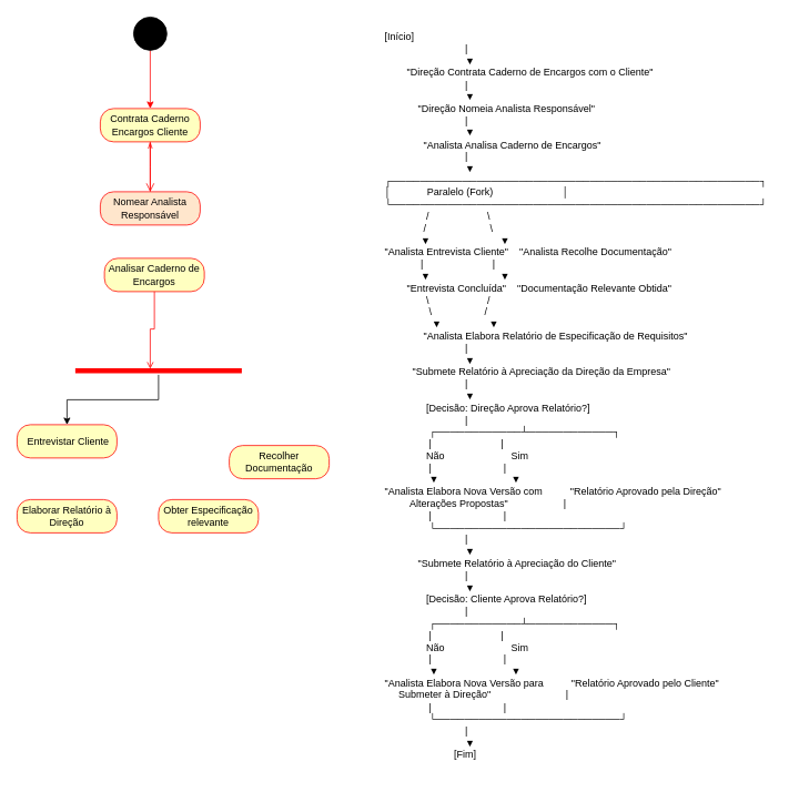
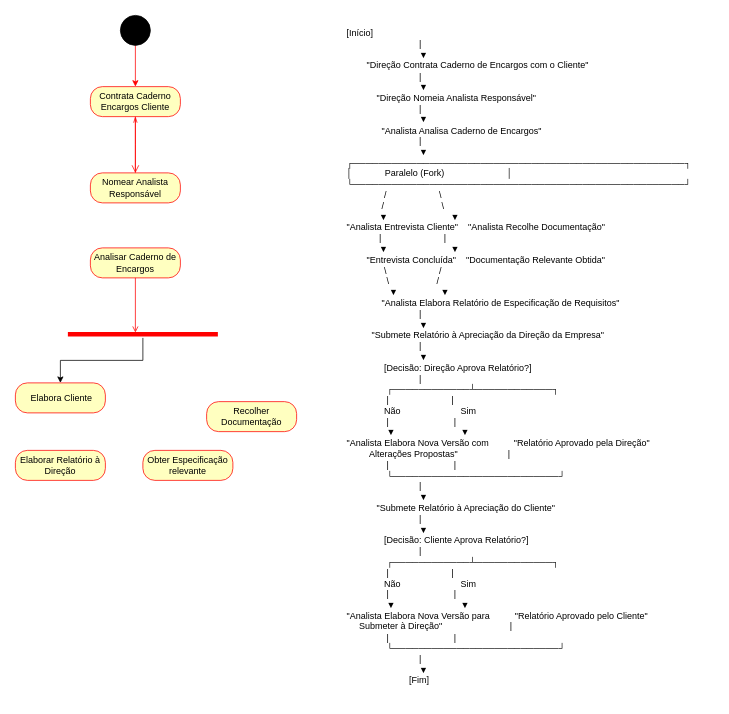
- <mxCell id="5" value="Contrata Caderno Encargos Cliente" style="rounded=1;whiteSpace=wrap;html=1;arcSize=40;fontColor=#000000;fillColor=#ffffc0;strokeColor=#ff0000;" vertex="1" parent="1"><mxGeometry x="120" y="130" width="120" height="40" as="geometry" /></mxCell>
+ <mxCell id="5" value="Contrata Caderno Encargos Cliente" style="rounded=1;whiteSpace=wrap;html=1;arcSize=40;fontColor=#000000;fillColor=#ffffc0;strokeColor=#ff0000;" vertex="1" parent="1"><mxGeometry x="120" y="115" width="120" height="40" as="geometry" /></mxCell>
- <mxCell id="8" value="Nomear Analista Responsável" style="rounded=1;whiteSpace=wrap;html=1;arcSize=40;fontColor=#000000;fillColor=#ffe6cc;strokeColor=#ff0000;" vertex="1" parent="1"><mxGeometry x="120" y="230" width="120" height="40" as="geometry" /></mxCell>
+ <mxCell id="8" value="Nomear Analista Responsável" style="rounded=1;whiteSpace=wrap;html=1;arcSize=40;fontColor=#000000;fillColor=#ffffc0;strokeColor=#ff0000;" vertex="1" parent="1"><mxGeometry x="120" y="230" width="120" height="40" as="geometry" /></mxCell>
- <mxCell id="9" value="Analisar Caderno de Encargos" style="rounded=1;whiteSpace=wrap;html=1;arcSize=40;fontColor=#000000;fillColor=#ffffc0;strokeColor=#ff0000;" vertex="1" parent="1"><mxGeometry x="125" y="310" width="120" height="40" as="geometry" /></mxCell>
+ <mxCell id="9" value="Analisar Caderno de Encargos" style="rounded=1;whiteSpace=wrap;html=1;arcSize=40;fontColor=#000000;fillColor=#ffffc0;strokeColor=#ff0000;" vertex="1" parent="1"><mxGeometry x="120" y="330" width="120" height="40" as="geometry" /></mxCell>
- <mxCell id="13" value="&amp;nbsp;Entrevistar Cliente" style="rounded=1;whiteSpace=wrap;html=1;arcSize=40;fontColor=#000000;fillColor=#ffffc0;strokeColor=#ff0000;" vertex="1" parent="1"><mxGeometry x="20" y="510" width="120" height="40" as="geometry" /></mxCell>
+ <mxCell id="13" value="&amp;nbsp;Elabora Cliente" style="rounded=1;whiteSpace=wrap;html=1;arcSize=40;fontColor=#000000;fillColor=#ffffc0;strokeColor=#ff0000;" vertex="1" parent="1"><mxGeometry x="20" y="510" width="120" height="40" as="geometry" /></mxCell>
